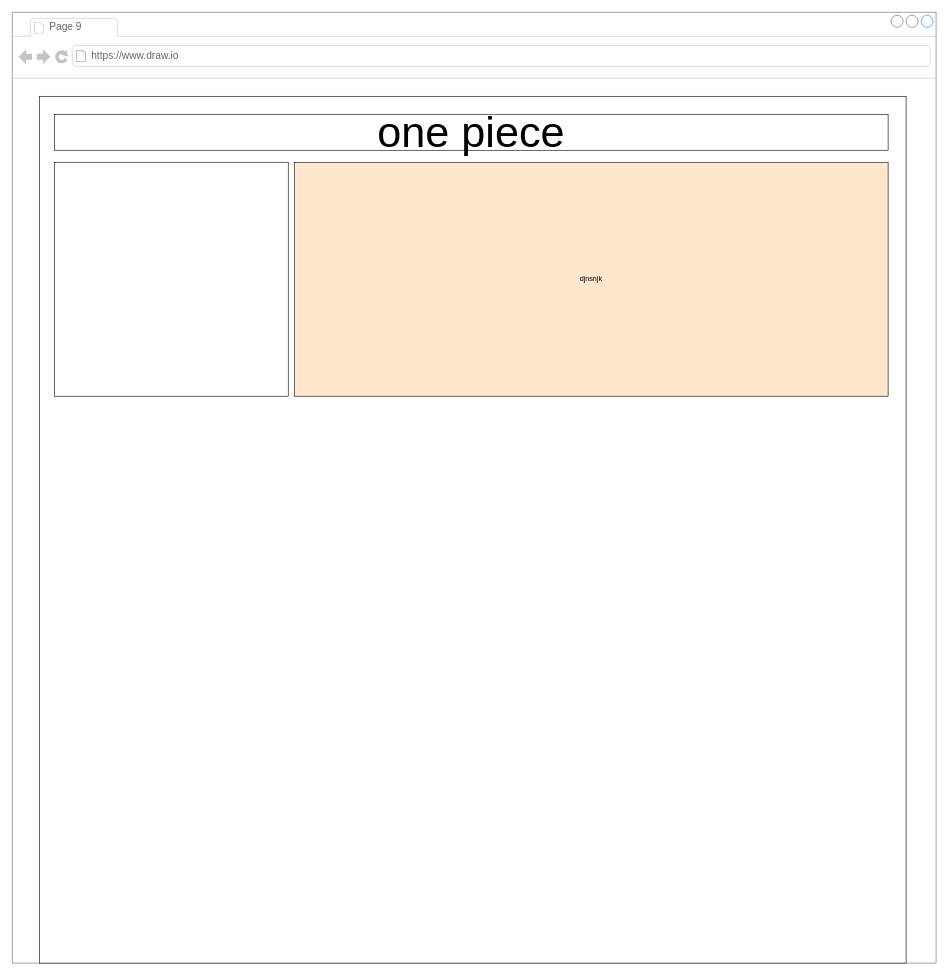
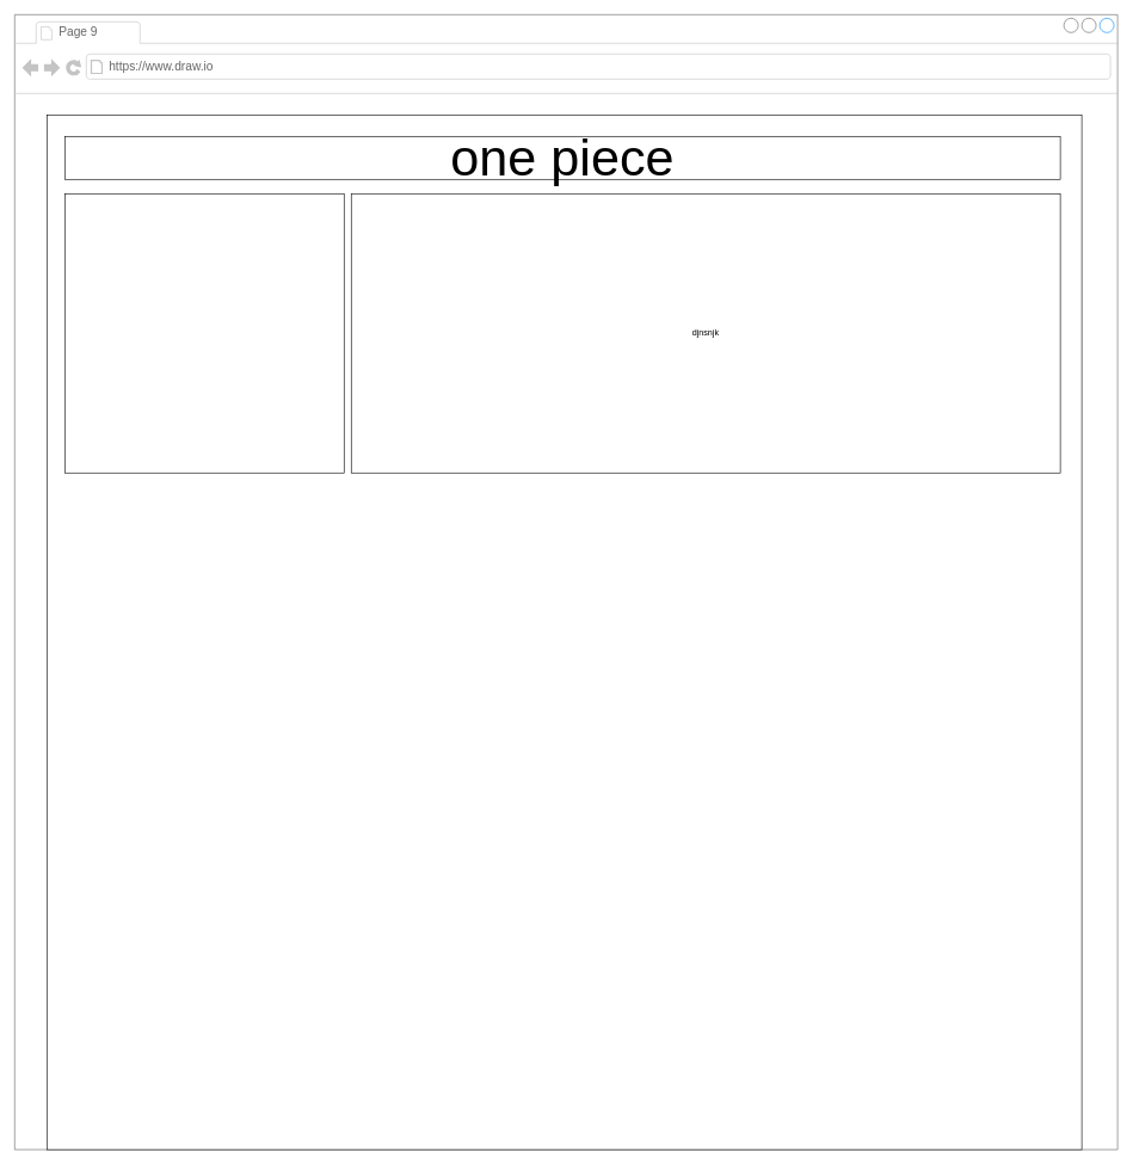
- <mxCell id="8" value="djnsnjk" style="rounded=0;whiteSpace=wrap;html=1;fillColor=#ffe6cc;" parent="2" vertex="1"><mxGeometry x="470" y="250" width="990" height="390" as="geometry" /></mxCell>
+ <mxCell id="8" value="djnsnjk" style="rounded=0;whiteSpace=wrap;html=1;" parent="2" vertex="1"><mxGeometry x="470" y="250" width="990" height="390" as="geometry" /></mxCell>
